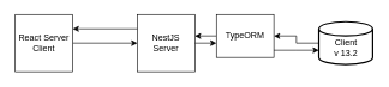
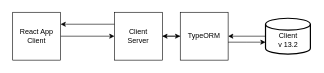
- <mxCell id="6" value="TypeORM" style="whiteSpace=wrap;html=1;aspect=fixed;" parent="1" vertex="1"><mxGeometry x="300" y="20" width="80" height="60" as="geometry" /></mxCell>
+ <mxCell id="6" value="TypeORM" style="whiteSpace=wrap;html=1;aspect=fixed;" parent="1" vertex="1"><mxGeometry x="300" y="20" width="80" height="80" as="geometry" /></mxCell>
- <mxCell id="10" value="React Server&lt;br&gt;Client" style="whiteSpace=wrap;html=1;aspect=fixed;" parent="1" vertex="1"><mxGeometry x="20" y="20" width="80" height="80" as="geometry" /></mxCell>
+ <mxCell id="10" value="React App&lt;br&gt;Client" style="whiteSpace=wrap;html=1;aspect=fixed;" parent="1" vertex="1"><mxGeometry x="20" y="20" width="80" height="80" as="geometry" /></mxCell>
- <mxCell id="4" value="NestJS&lt;br&gt;Server" style="whiteSpace=wrap;html=1;aspect=fixed;" parent="1" vertex="1"><mxGeometry x="190" y="20" width="80" height="80" as="geometry" /></mxCell>
+ <mxCell id="4" value="Client&lt;br&gt;Server" style="whiteSpace=wrap;html=1;aspect=fixed;" parent="1" vertex="1"><mxGeometry x="190" y="20" width="80" height="80" as="geometry" /></mxCell>
